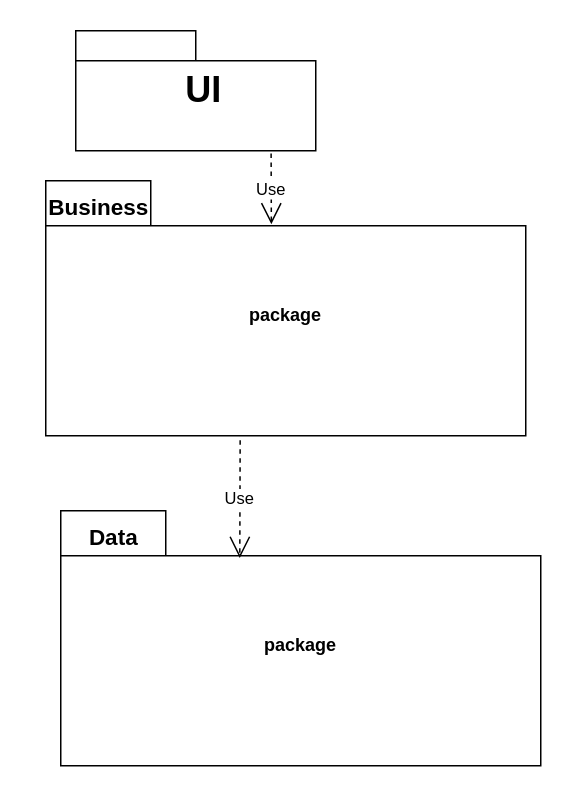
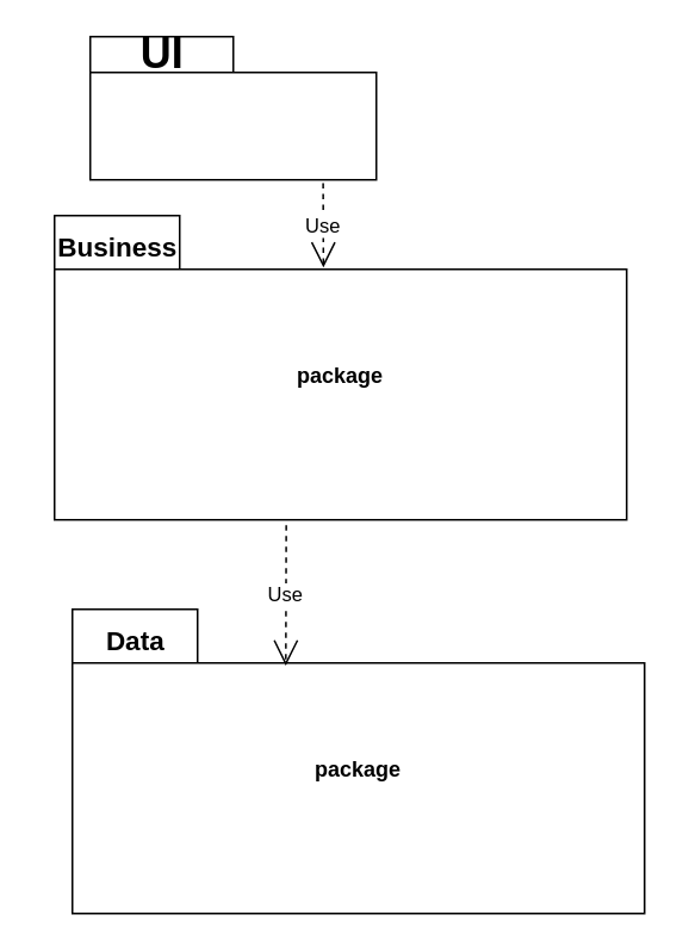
- <mxCell id="3" value="UI" style="text;strokeColor=none;fillColor=none;html=1;fontSize=24;fontStyle=1;verticalAlign=middle;align=center;" vertex="1" parent="1"><mxGeometry x="95" y="50" width="80" height="20" as="geometry" /></mxCell>
+ <mxCell id="3" value="UI" style="text;strokeColor=none;fillColor=none;html=1;fontSize=24;fontStyle=1;verticalAlign=middle;align=center;" vertex="1" parent="1"><mxGeometry x="50" y="20" width="80" height="20" as="geometry" /></mxCell>
